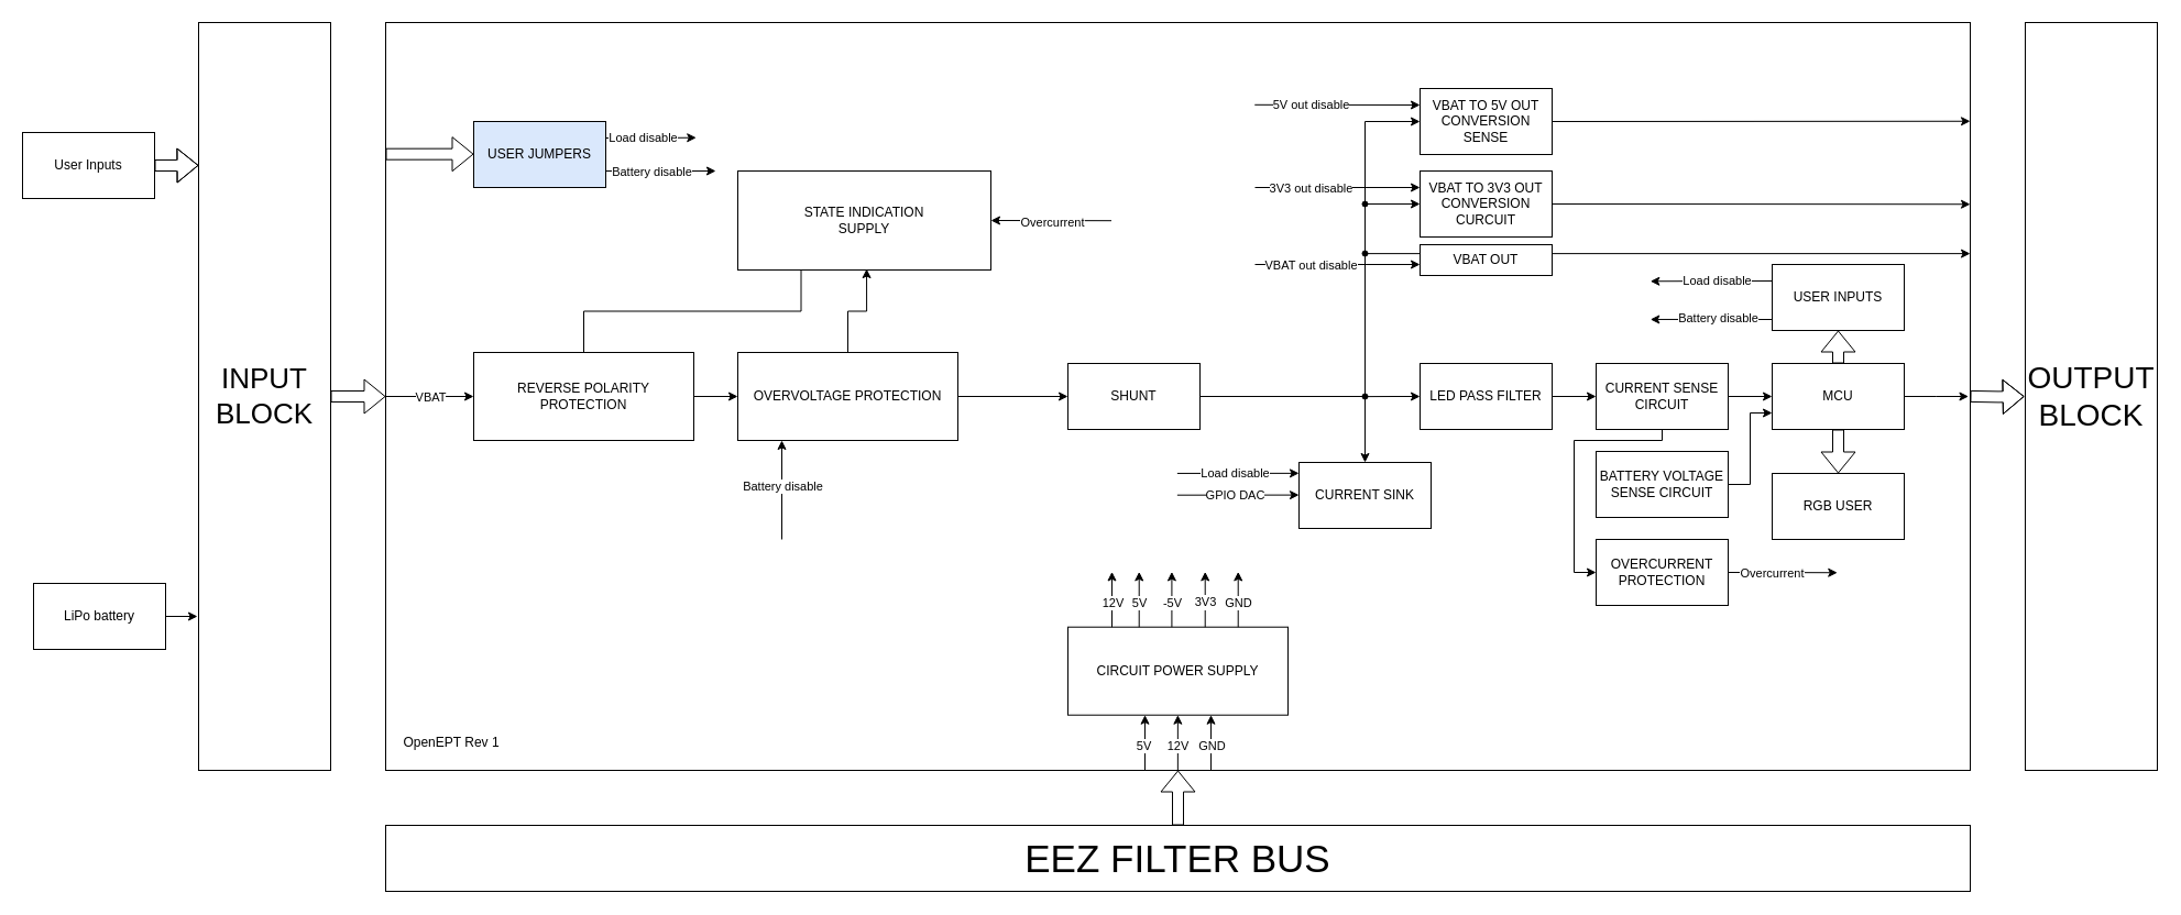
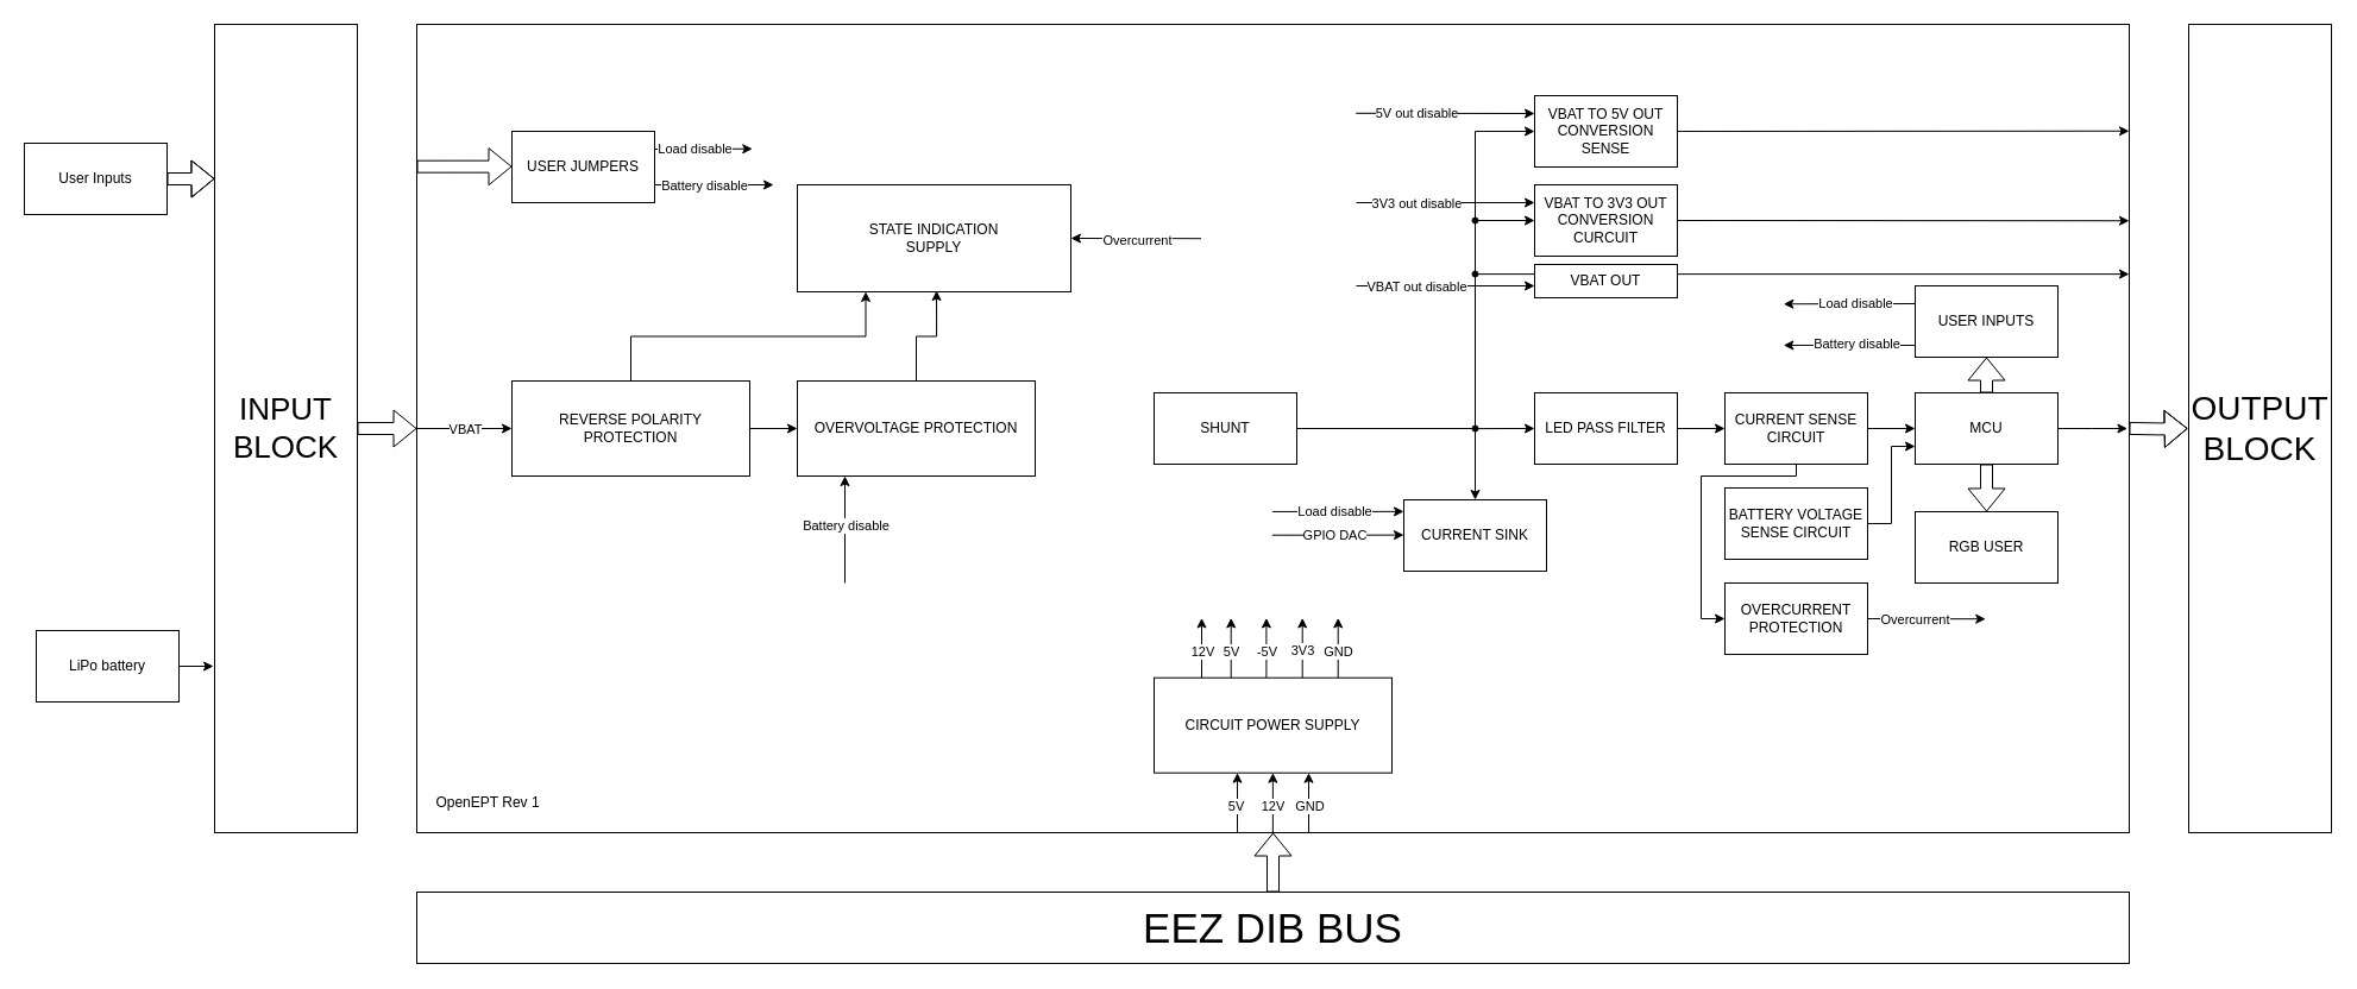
- <mxCell id="69" value="USER JUMPERS" style="rounded=0;whiteSpace=wrap;html=1;fillColor=#dae8fc;" parent="1" vertex="1"><mxGeometry x="430" y="110" width="120" height="60" as="geometry" /></mxCell>
+ <mxCell id="69" value="USER JUMPERS" style="rounded=0;whiteSpace=wrap;html=1;" parent="1" vertex="1"><mxGeometry x="430" y="110" width="120" height="60" as="geometry" /></mxCell>
- <mxCell id="11" style="edgeStyle=orthogonalEdgeStyle;rounded=0;orthogonalLoop=1;jettySize=auto;html=1;exitX=0.5;exitY=0;exitDx=0;exitDy=0;entryX=0.25;entryY=1;entryDx=0;entryDy=0;endArrow=none;" parent="1" source="12" target="16" edge="1"><mxGeometry relative="1" as="geometry" /></mxCell>
+ <mxCell id="11" style="edgeStyle=orthogonalEdgeStyle;rounded=0;orthogonalLoop=1;jettySize=auto;html=1;exitX=0.5;exitY=0;exitDx=0;exitDy=0;entryX=0.25;entryY=1;entryDx=0;entryDy=0;" parent="1" source="12" target="16" edge="1"><mxGeometry relative="1" as="geometry" /></mxCell>
- <mxCell id="30" style="edgeStyle=orthogonalEdgeStyle;rounded=0;orthogonalLoop=1;jettySize=auto;html=1;exitX=1;exitY=0.5;exitDx=0;exitDy=0;entryX=0;entryY=0.5;entryDx=0;entryDy=0;" parent="1" source="31" target="50" edge="1"><mxGeometry relative="1" as="geometry"><mxPoint x="910" y="360" as="targetPoint" /></mxGeometry></mxCell>
- <mxCell id="23" value="&lt;font style=&quot;font-size: 35px;&quot;&gt;EEZ FILTER BUS&lt;/font&gt;" style="rounded=0;whiteSpace=wrap;html=1;" parent="1" vertex="1"><mxGeometry x="350" y="750" width="1440" height="60" as="geometry" /></mxCell>
+ <mxCell id="23" value="&lt;font style=&quot;font-size: 35px;&quot;&gt;EEZ DIB BUS&lt;/font&gt;" style="rounded=0;whiteSpace=wrap;html=1;" parent="1" vertex="1"><mxGeometry x="350" y="750" width="1440" height="60" as="geometry" /></mxCell>
